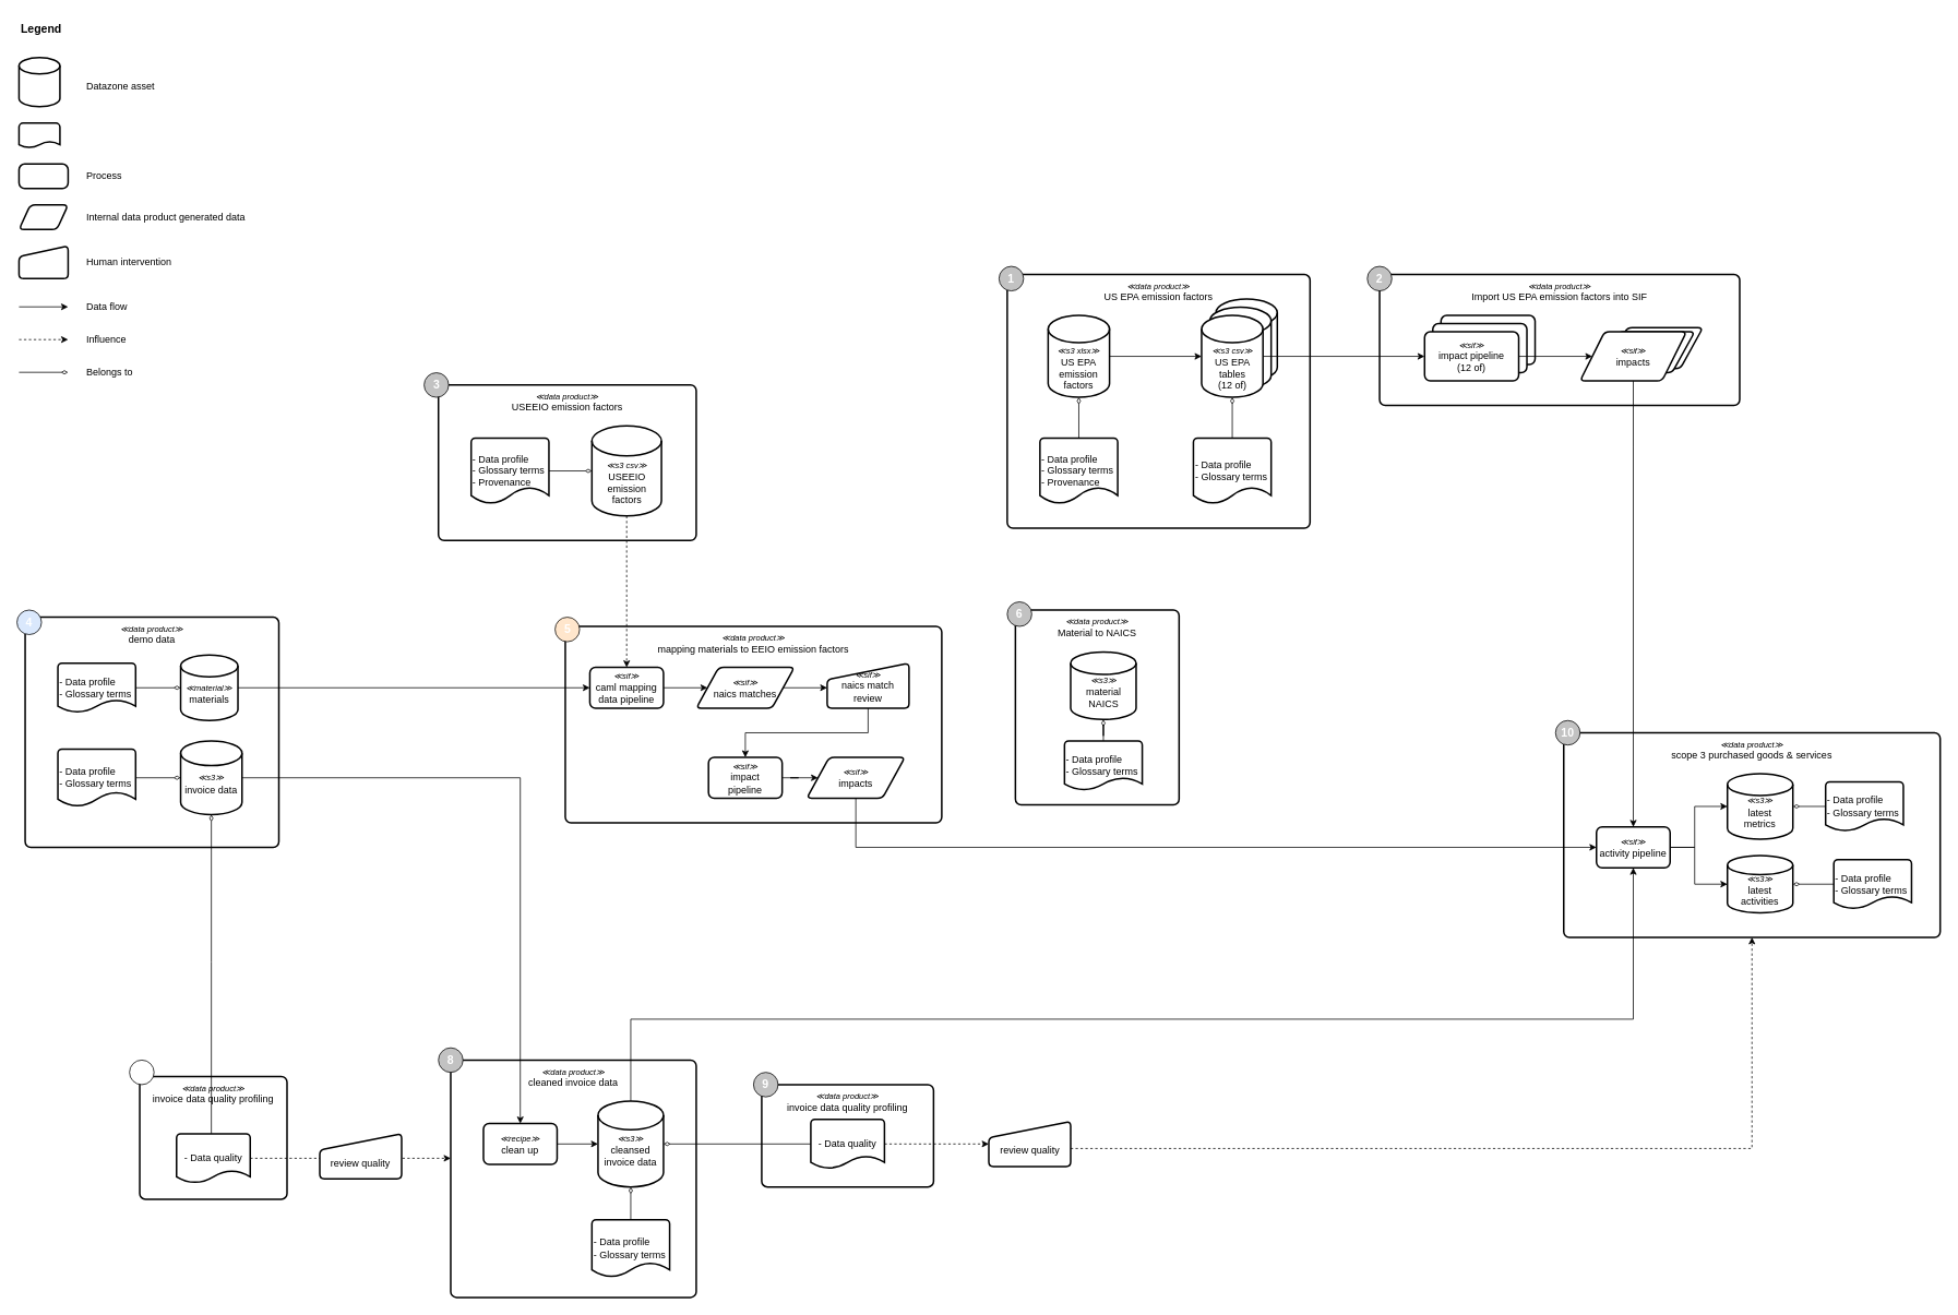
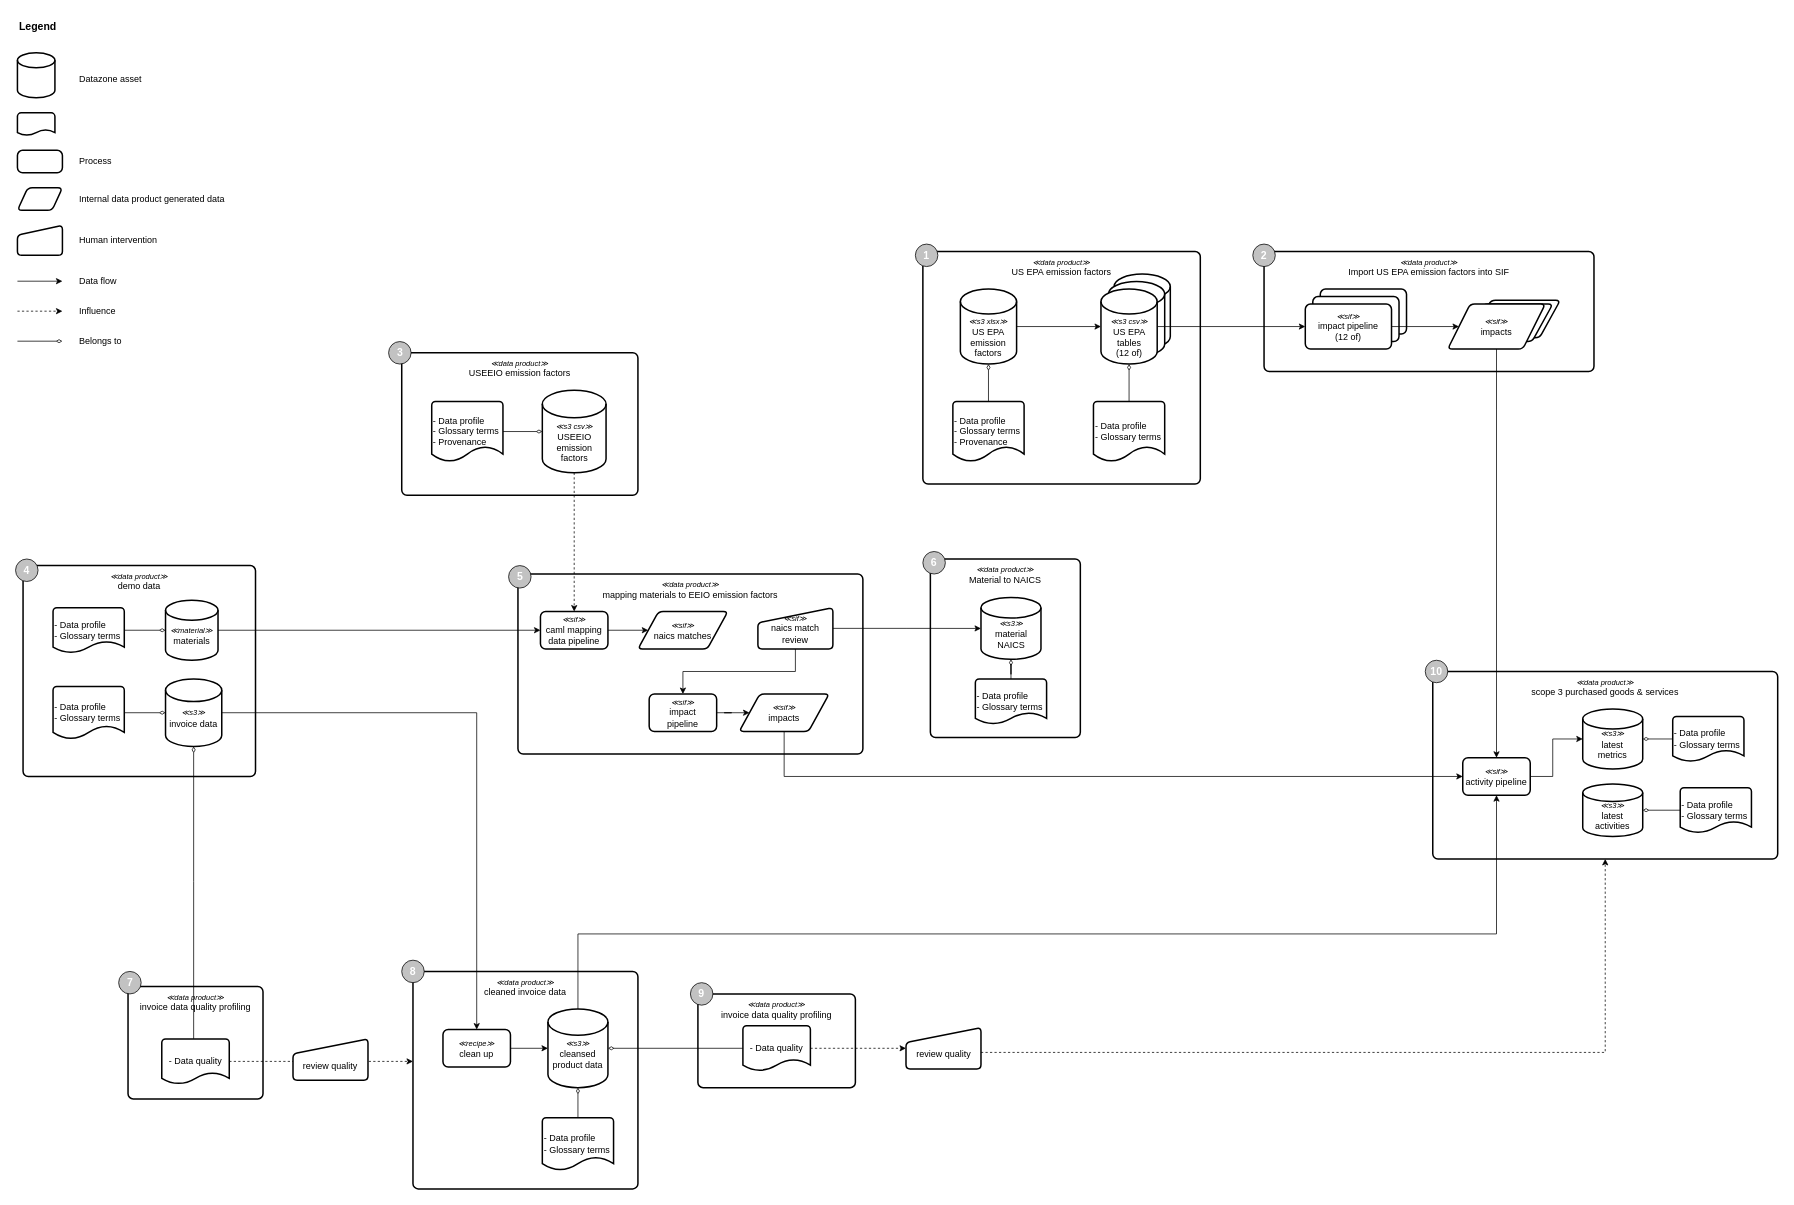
- <mxCell id="52" value="&lt;b&gt;&lt;font style=&quot;font-size: 14px;&quot;&gt;4&lt;/font&gt;&lt;/b&gt;" style="ellipse;whiteSpace=wrap;html=1;fillColor=#dae8fc;fontColor=#FFFFFF;" parent="1" vertex="1"><mxGeometry x="20" y="745" width="30" height="30" as="geometry" /></mxCell>
+ <mxCell id="52" value="&lt;b&gt;&lt;font style=&quot;font-size: 14px;&quot;&gt;4&lt;/font&gt;&lt;/b&gt;" style="ellipse;whiteSpace=wrap;html=1;fillColor=#C2C2C2;fontColor=#FFFFFF;" parent="1" vertex="1"><mxGeometry x="20" y="745" width="30" height="30" as="geometry" /></mxCell>
- <mxCell id="53" value="&lt;span style=&quot;font-size: 14px;&quot;&gt;&lt;b&gt;5&lt;/b&gt;&lt;/span&gt;" style="ellipse;whiteSpace=wrap;html=1;fillColor=#ffe6cc;fontColor=#FFFFFF;container=0;" parent="1" vertex="1"><mxGeometry x="677.5" y="753.75" width="30" height="30" as="geometry" /></mxCell>
+ <mxCell id="53" value="&lt;span style=&quot;font-size: 14px;&quot;&gt;&lt;b&gt;5&lt;/b&gt;&lt;/span&gt;" style="ellipse;whiteSpace=wrap;html=1;fillColor=#C2C2C2;fontColor=#FFFFFF;container=0;" parent="1" vertex="1"><mxGeometry x="677.5" y="753.75" width="30" height="30" as="geometry" /></mxCell>
+ <mxCell id="30" style="edgeStyle=orthogonalEdgeStyle;rounded=0;orthogonalLoop=1;jettySize=auto;html=1;" edge="1" parent="1" source="32" target="47"><mxGeometry relative="1" as="geometry" /></mxCell>
- <mxCell id="28" style="edgeStyle=orthogonalEdgeStyle;rounded=0;orthogonalLoop=1;jettySize=auto;html=1;" edge="1" parent="1" source="29" target="32"><mxGeometry relative="1" as="geometry"><Array as="points"><mxPoint x="1010" y="840" /><mxPoint x="1010" y="840" /></Array></mxGeometry></mxCell>
- <mxCell id="96" style="edgeStyle=orthogonalEdgeStyle;rounded=0;orthogonalLoop=1;jettySize=auto;html=1;" parent="1" source="90" target="95" edge="1"><mxGeometry relative="1" as="geometry"><Array as="points"><mxPoint x="2070" y="1035" /><mxPoint x="2070" y="1080" /></Array></mxGeometry></mxCell>
- <mxCell id="16" value="&lt;b&gt;&lt;font style=&quot;font-size: 14px;&quot;&gt;7&lt;/font&gt;&lt;/b&gt;" style="ellipse;whiteSpace=wrap;html=1;fillColor=#ffffff;fontColor=#FFFFFF;" parent="1" vertex="1"><mxGeometry x="157.5" y="1295" width="30" height="30" as="geometry" /></mxCell>
+ <mxCell id="16" value="&lt;b&gt;&lt;font style=&quot;font-size: 14px;&quot;&gt;7&lt;/font&gt;&lt;/b&gt;" style="ellipse;whiteSpace=wrap;html=1;fillColor=#C2C2C2;fontColor=#FFFFFF;" parent="1" vertex="1"><mxGeometry x="157.5" y="1295" width="30" height="30" as="geometry" /></mxCell>
- <mxCell id="78" value="&lt;i style=&quot;font-size: 10px;&quot;&gt;&lt;br&gt;≪s3≫&lt;br style=&quot;border-color: var(--border-color);&quot;&gt;&lt;/i&gt;cleansed&lt;br&gt;invoice data" style="strokeWidth=2;html=1;shape=mxgraph.flowchart.database;whiteSpace=wrap;container=0;" parent="1" vertex="1"><mxGeometry x="730" y="1345" width="80" height="105" as="geometry" /></mxCell>
+ <mxCell id="78" value="&lt;i style=&quot;font-size: 10px;&quot;&gt;&lt;br&gt;≪s3≫&lt;br style=&quot;border-color: var(--border-color);&quot;&gt;&lt;/i&gt;cleansed&lt;br&gt;product data" style="strokeWidth=2;html=1;shape=mxgraph.flowchart.database;whiteSpace=wrap;container=0;" parent="1" vertex="1"><mxGeometry x="730" y="1345" width="80" height="105" as="geometry" /></mxCell>
